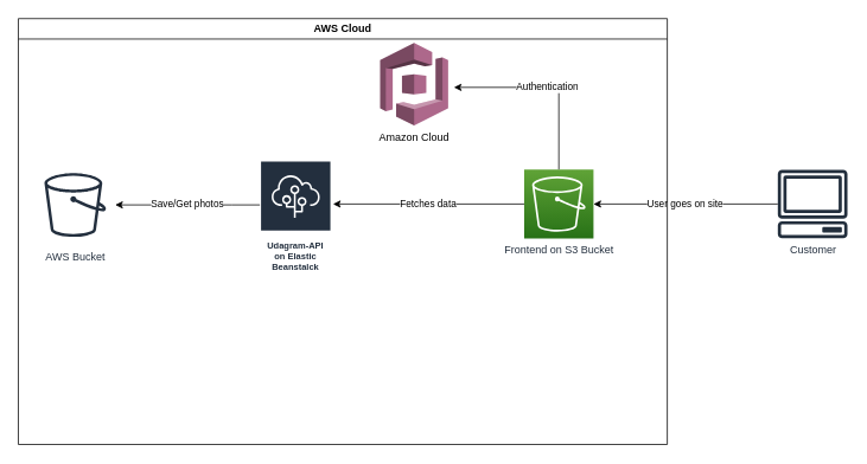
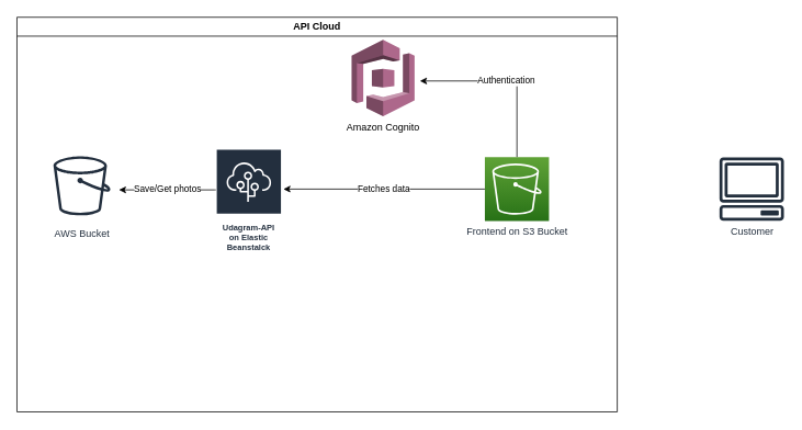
- <mxCell id="4" value="AWS Cloud" style="swimlane;html=1;fillColor=#ffffff;whiteSpace=wrap;startSize=23;" parent="1" vertex="1"><mxGeometry x="20" y="20.48" width="730" height="480" as="geometry"><mxRectangle x="410" y="-546.52" width="110" height="30" as="alternateBounds" /></mxGeometry></mxCell>
+ <mxCell id="4" value="API Cloud" style="swimlane;html=1;fillColor=#ffffff;whiteSpace=wrap;startSize=23;" parent="1" vertex="1"><mxGeometry x="20" y="20.48" width="730" height="480" as="geometry"><mxRectangle x="410" y="-546.52" width="110" height="30" as="alternateBounds" /></mxGeometry></mxCell>
- <mxCell id="7" value="Amazon Cloud" style="outlineConnect=0;dashed=0;verticalLabelPosition=bottom;verticalAlign=top;align=center;html=1;shape=mxgraph.aws3.cognito;fillColor=#AD688B;gradientColor=none;" parent="4" vertex="1"><mxGeometry x="407" y="27.52" width="76.5" height="93" as="geometry" /></mxCell>
+ <mxCell id="7" value="Amazon Cognito" style="outlineConnect=0;dashed=0;verticalLabelPosition=bottom;verticalAlign=top;align=center;html=1;shape=mxgraph.aws3.cognito;fillColor=#AD688B;gradientColor=none;" parent="4" vertex="1"><mxGeometry x="407" y="27.52" width="76.5" height="93" as="geometry" /></mxCell>
- <mxCell id="2" value="User goes on site" style="edgeStyle=elbowEdgeStyle;rounded=0;orthogonalLoop=1;jettySize=auto;html=1;entryX=1;entryY=0.5;entryDx=0;entryDy=0;entryPerimeter=0;" parent="1" source="3" target="8" edge="1"><mxGeometry relative="1" as="geometry" /></mxCell>
- <mxCell id="11" value="AWS Bucket" style="sketch=0;outlineConnect=0;fontColor=#232F3E;gradientColor=none;strokeColor=#232F3E;fillColor=#ffffff;dashed=0;verticalLabelPosition=bottom;verticalAlign=top;align=center;html=1;fontSize=12;fontStyle=0;aspect=fixed;shape=mxgraph.aws4.resourceIcon;resIcon=mxgraph.aws4.bucket;" parent="4" vertex="1"><mxGeometry x="19" y="165" width="90" height="90" as="geometry" /></mxCell>
+ <mxCell id="11" value="AWS Bucket" style="sketch=0;outlineConnect=0;fontColor=#232F3E;gradientColor=none;strokeColor=#232F3E;fillColor=#ffffff;dashed=0;verticalLabelPosition=bottom;verticalAlign=top;align=center;html=1;fontSize=12;fontStyle=0;aspect=fixed;shape=mxgraph.aws4.resourceIcon;resIcon=mxgraph.aws4.bucket;" parent="4" vertex="1"><mxGeometry x="34" y="160" width="90" height="90" as="geometry" /></mxCell>
- <mxCell id="6" value="Udagram-API on Elastic Beanstalck" style="sketch=0;outlineConnect=0;fontColor=#232F3E;gradientColor=none;strokeColor=#ffffff;fillColor=#232F3E;dashed=0;verticalLabelPosition=middle;verticalAlign=bottom;align=center;html=1;whiteSpace=wrap;fontSize=10;fontStyle=1;spacing=3;shape=mxgraph.aws4.productIcon;prIcon=mxgraph.aws4.elastic_beanstalk;" parent="4" vertex="1"><mxGeometry x="272" y="160" width="80" height="130" as="geometry" /></mxCell>
+ <mxCell id="6" value="Udagram-API on Elastic Beanstalck" style="sketch=0;outlineConnect=0;fontColor=#232F3E;gradientColor=none;strokeColor=#ffffff;fillColor=#232F3E;dashed=0;verticalLabelPosition=middle;verticalAlign=bottom;align=center;html=1;whiteSpace=wrap;fontSize=10;fontStyle=1;spacing=3;shape=mxgraph.aws4.productIcon;prIcon=mxgraph.aws4.elastic_beanstalk;" parent="4" vertex="1"><mxGeometry x="242" y="160" width="80" height="130" as="geometry" /></mxCell>
